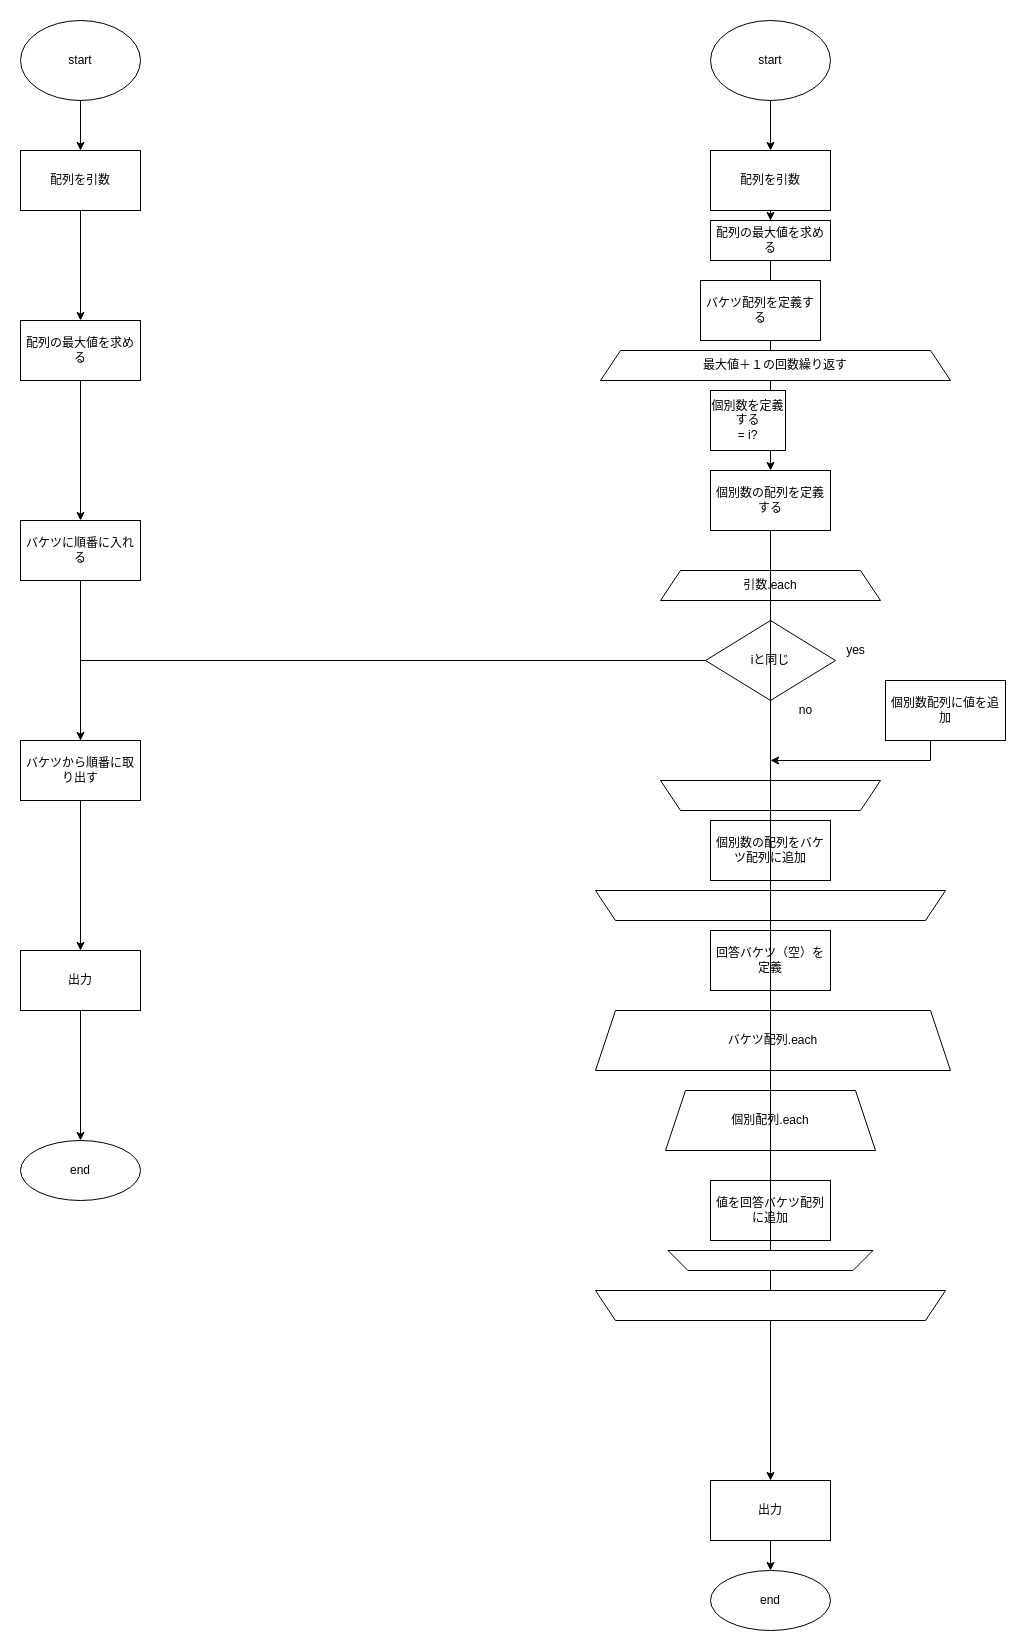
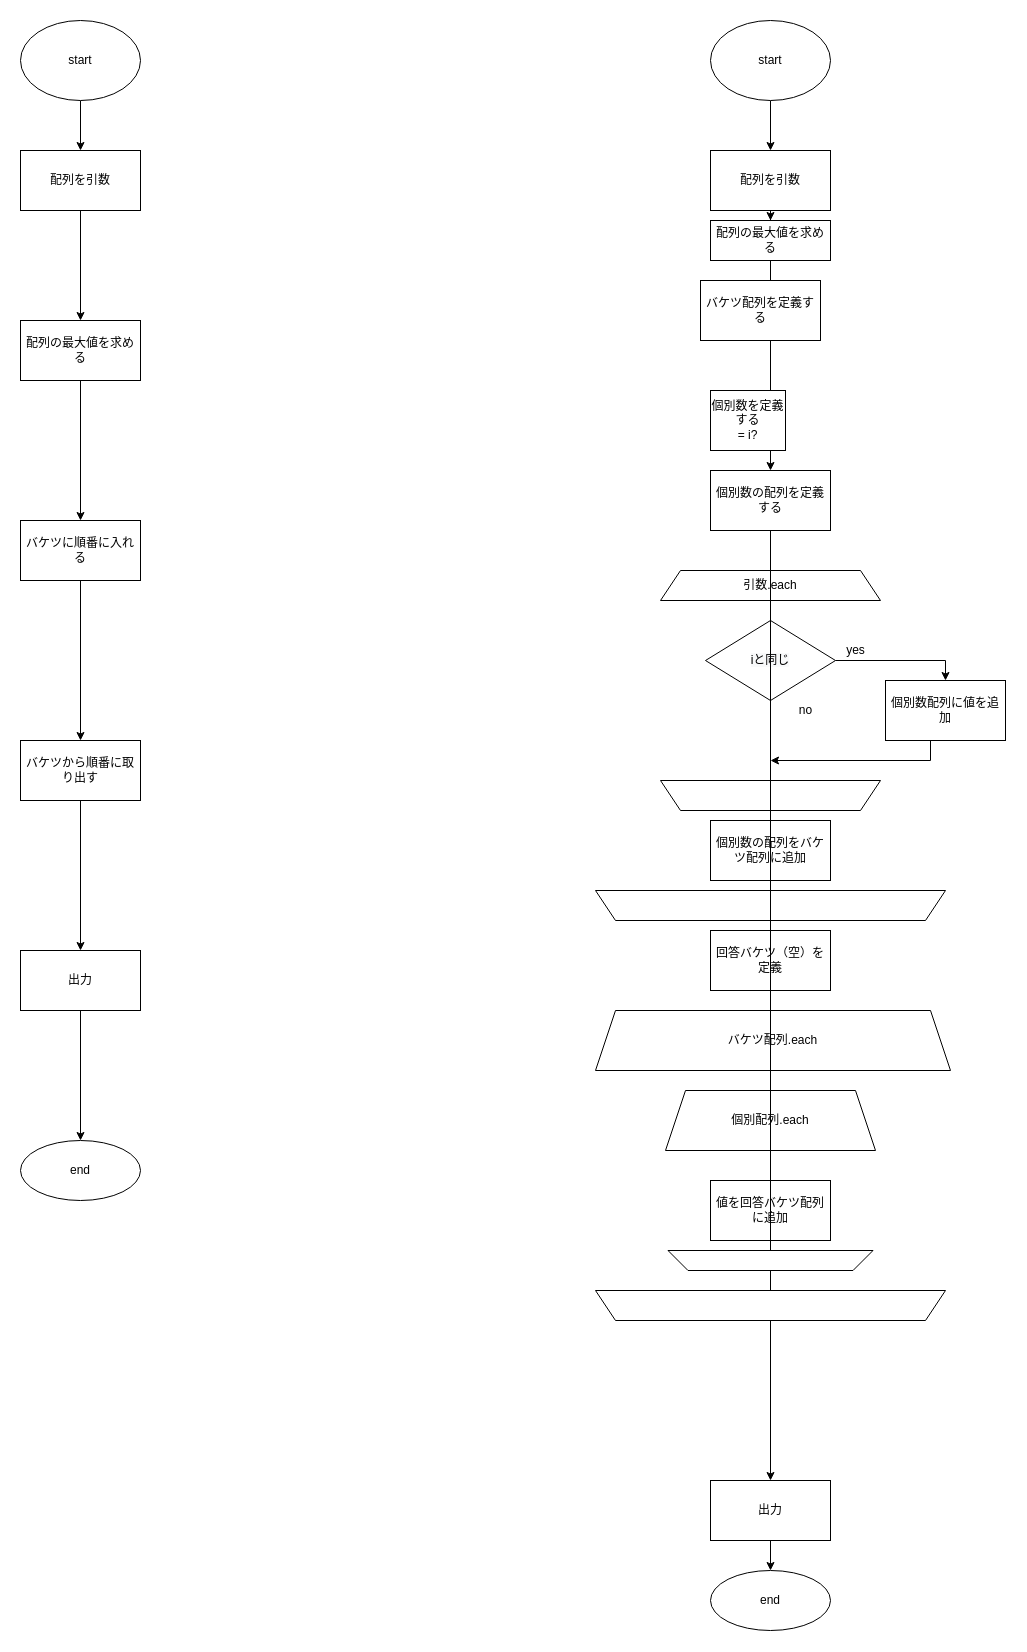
- <mxCell id="26" value="最大値＋１の回数繰り返す" style="shape=trapezoid;perimeter=trapezoidPerimeter;whiteSpace=wrap;html=1;fixedSize=1;" vertex="1" parent="1"><mxGeometry x="600" y="350" width="350" height="30" as="geometry" /></mxCell>
- <mxCell id="8" value="" style="edgeStyle=orthogonalEdgeStyle;rounded=0;orthogonalLoop=1;jettySize=auto;html=1;endArrow=none;" edge="1" parent="1" source="9" target="11"><mxGeometry relative="1" as="geometry" /></mxCell>
+ <mxCell id="8" value="" style="edgeStyle=orthogonalEdgeStyle;rounded=0;orthogonalLoop=1;jettySize=auto;html=1;" edge="1" parent="1" source="9" target="11"><mxGeometry relative="1" as="geometry" /></mxCell>
- <mxCell id="31" style="edgeStyle=orthogonalEdgeStyle;rounded=0;orthogonalLoop=1;jettySize=auto;html=1;" edge="1" parent="1" source="32" target="11"><mxGeometry relative="1" as="geometry" /></mxCell>
+ <mxCell id="31" style="edgeStyle=orthogonalEdgeStyle;rounded=0;orthogonalLoop=1;jettySize=auto;html=1;entryX=0.5;entryY=0;entryDx=0;entryDy=0;" edge="1" parent="1" source="32" target="29"><mxGeometry relative="1" as="geometry" /></mxCell>
